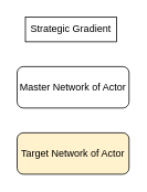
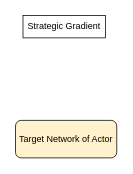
- <mxCell id="3" value="Master Network of Actor" style="rounded=1;whiteSpace=wrap;html=1;" vertex="1" parent="1"><mxGeometry x="20" y="80" width="135" height="50" as="geometry" /></mxCell>
